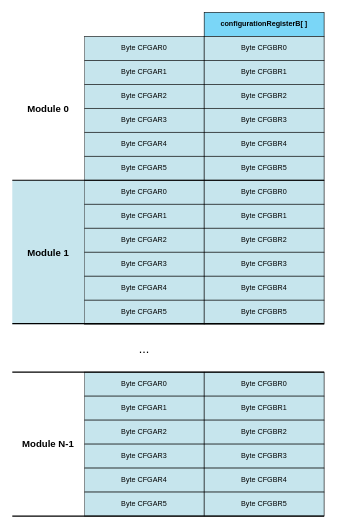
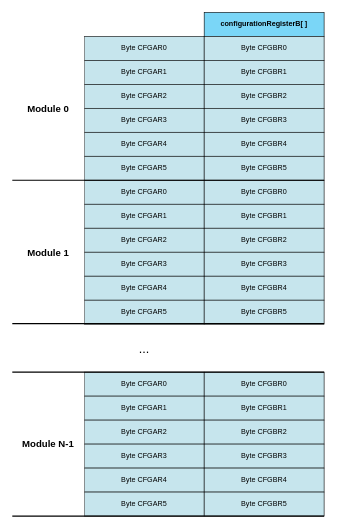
- <mxCell id="23" value="Module 1" style="rounded=0;whiteSpace=wrap;html=1;strokeColor=none;fontSize=16;fontStyle=1;fillColor=#c6e5ed;" vertex="1" parent="1"><mxGeometry x="20" y="300" width="120" height="240" as="geometry" /></mxCell>
+ <mxCell id="23" value="Module 1" style="rounded=0;whiteSpace=wrap;html=1;strokeColor=none;fontSize=16;fontStyle=1" vertex="1" parent="1"><mxGeometry x="20" y="300" width="120" height="240" as="geometry" /></mxCell>
